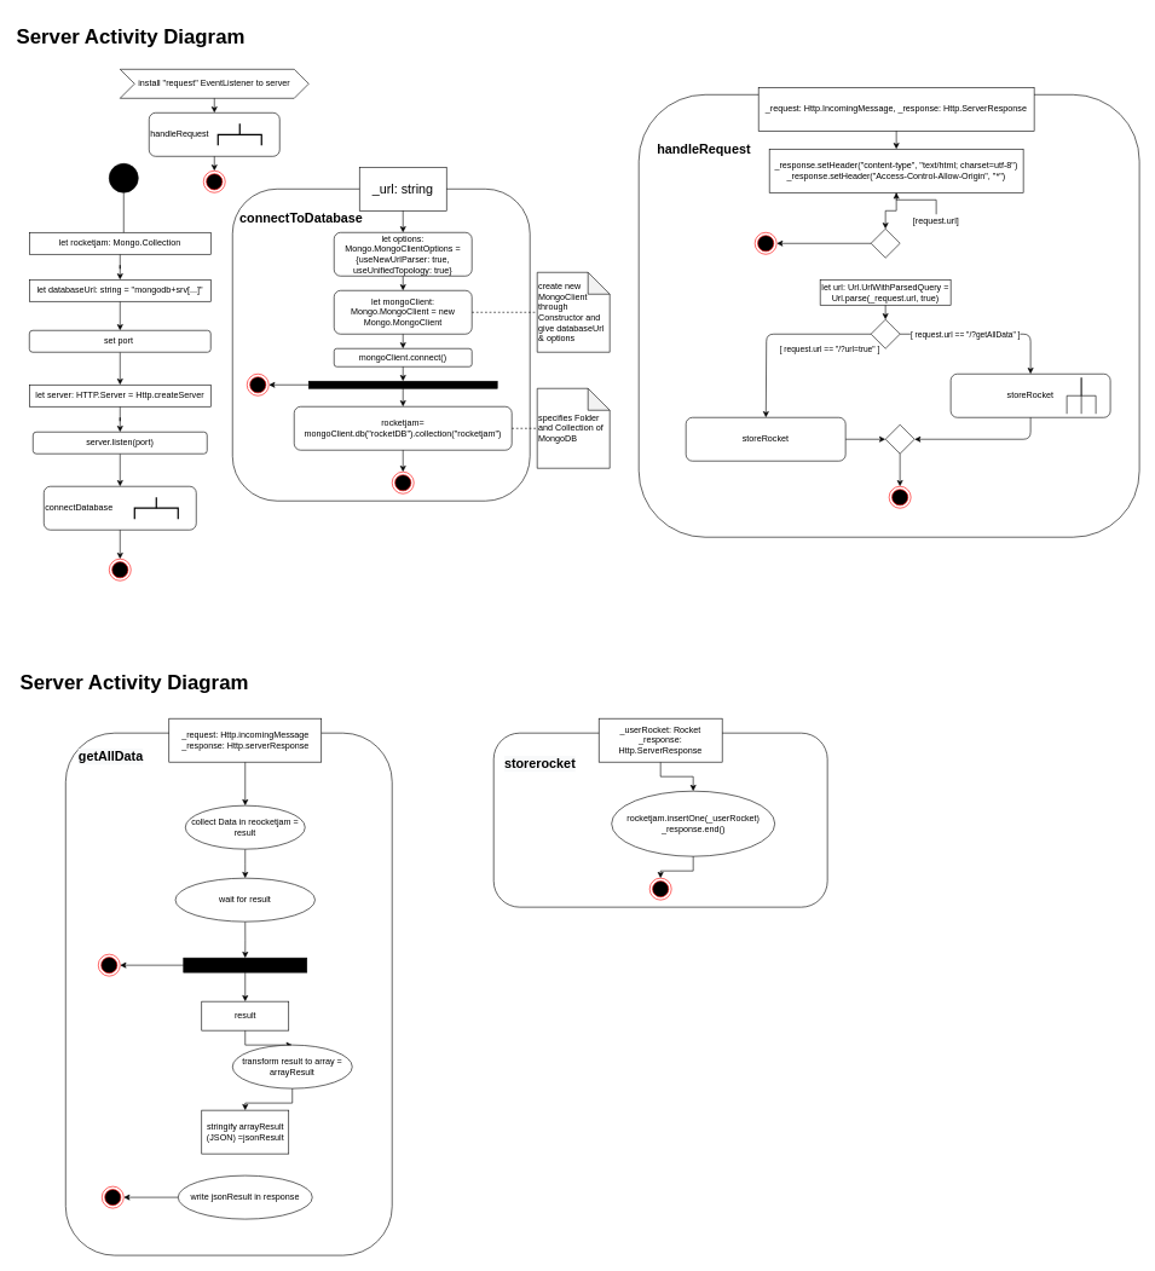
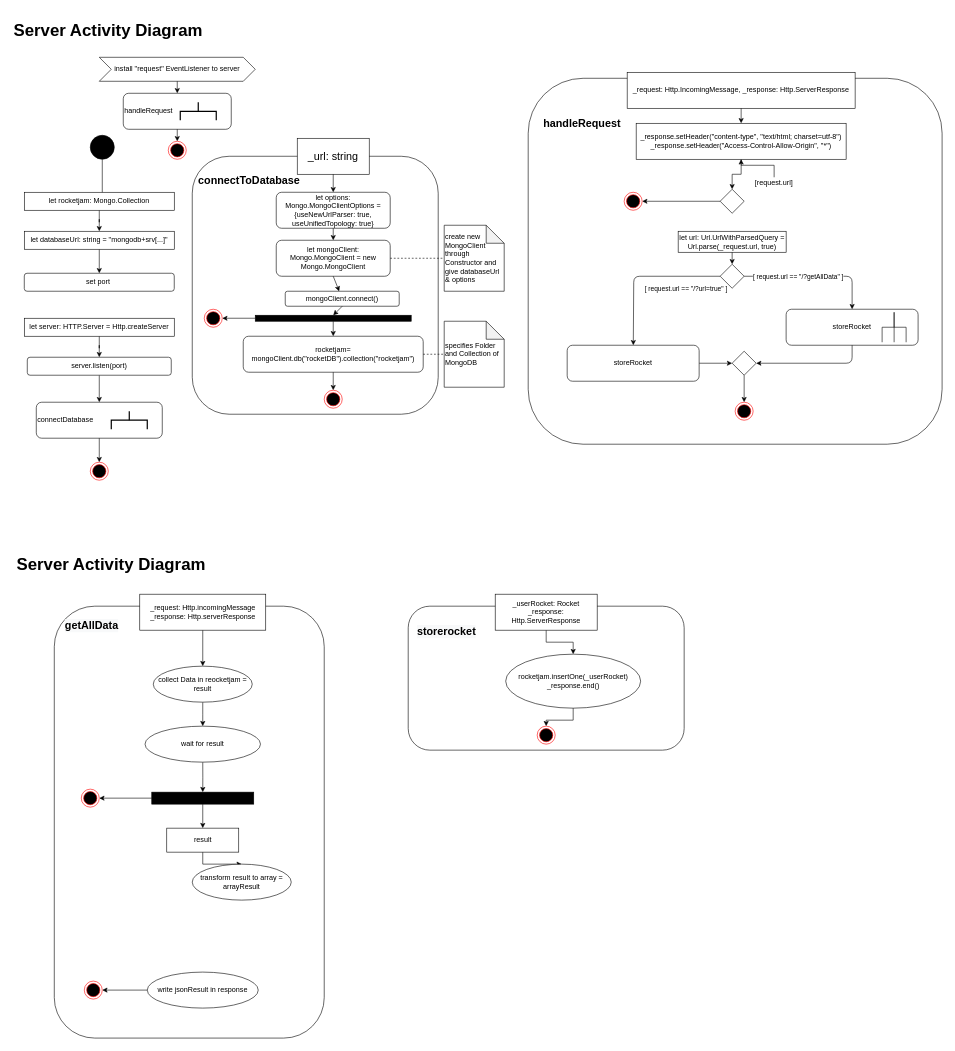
- <mxCell id="36" value="mongoClient.connect()" style="rounded=1;whiteSpace=wrap;html=1;" parent="1" vertex="1"><mxGeometry x="460" y="480" width="190" height="25" as="geometry" /></mxCell>
+ <mxCell id="36" value="mongoClient.connect()" style="rounded=1;whiteSpace=wrap;html=1;" parent="1" vertex="1"><mxGeometry x="475" y="485" width="190" height="25" as="geometry" /></mxCell>
- <mxCell id="10" style="edgeStyle=orthogonalEdgeStyle;rounded=0;orthogonalLoop=1;jettySize=auto;html=1;entryX=0.5;entryY=0;entryDx=0;entryDy=0;" parent="1" source="11" target="5" edge="1"><mxGeometry relative="1" as="geometry" /></mxCell>
- <mxCell id="85" style="edgeStyle=orthogonalEdgeStyle;rounded=0;orthogonalLoop=1;jettySize=auto;html=1;" edge="1" parent="1" source="86" target="87"><mxGeometry relative="1" as="geometry" /></mxCell>
- <mxCell id="87" value="stringify arrayResult&lt;br&gt;(JSON) =jsonResult" style="rounded=0;whiteSpace=wrap;html=1;" vertex="1" parent="1"><mxGeometry x="277.5" y="1530" width="120" height="60" as="geometry" /></mxCell>
